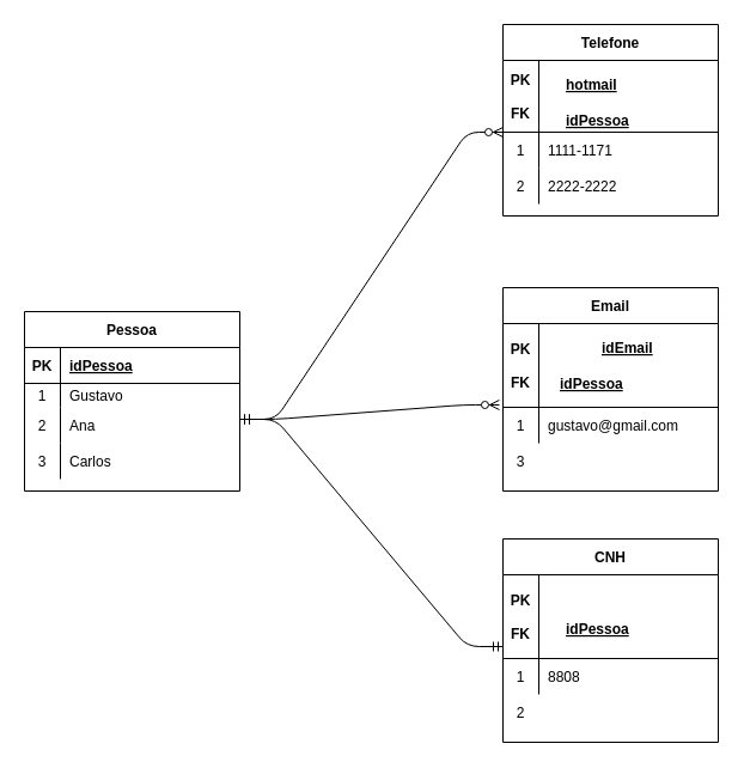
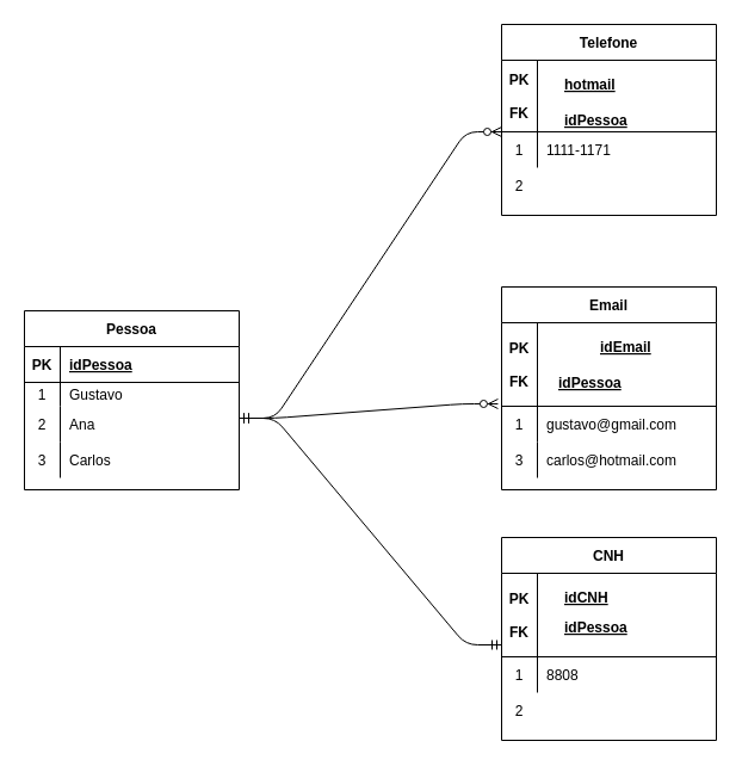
- <mxCell id="24" value="2222-2222" style="shape=partialRectangle;connectable=0;fillColor=none;top=0;left=0;bottom=0;right=0;align=left;spacingLeft=6;overflow=hidden;" vertex="1" parent="22"><mxGeometry x="30" width="150" height="30" as="geometry" /></mxCell>
+ <mxCell id="36" value="carlos@hotmail.com" style="shape=partialRectangle;connectable=0;fillColor=none;top=0;left=0;bottom=0;right=0;align=left;spacingLeft=6;overflow=hidden;" vertex="1" parent="34"><mxGeometry x="30" width="150" height="30" as="geometry" /></mxCell>
+ <mxCell id="49" value="idCNH" style="shape=partialRectangle;connectable=0;fillColor=none;top=0;left=0;bottom=0;right=0;align=left;spacingLeft=6;fontStyle=5;overflow=hidden;" vertex="1" parent="1"><mxGeometry x="465" y="490" width="90" height="20" as="geometry" /></mxCell>
